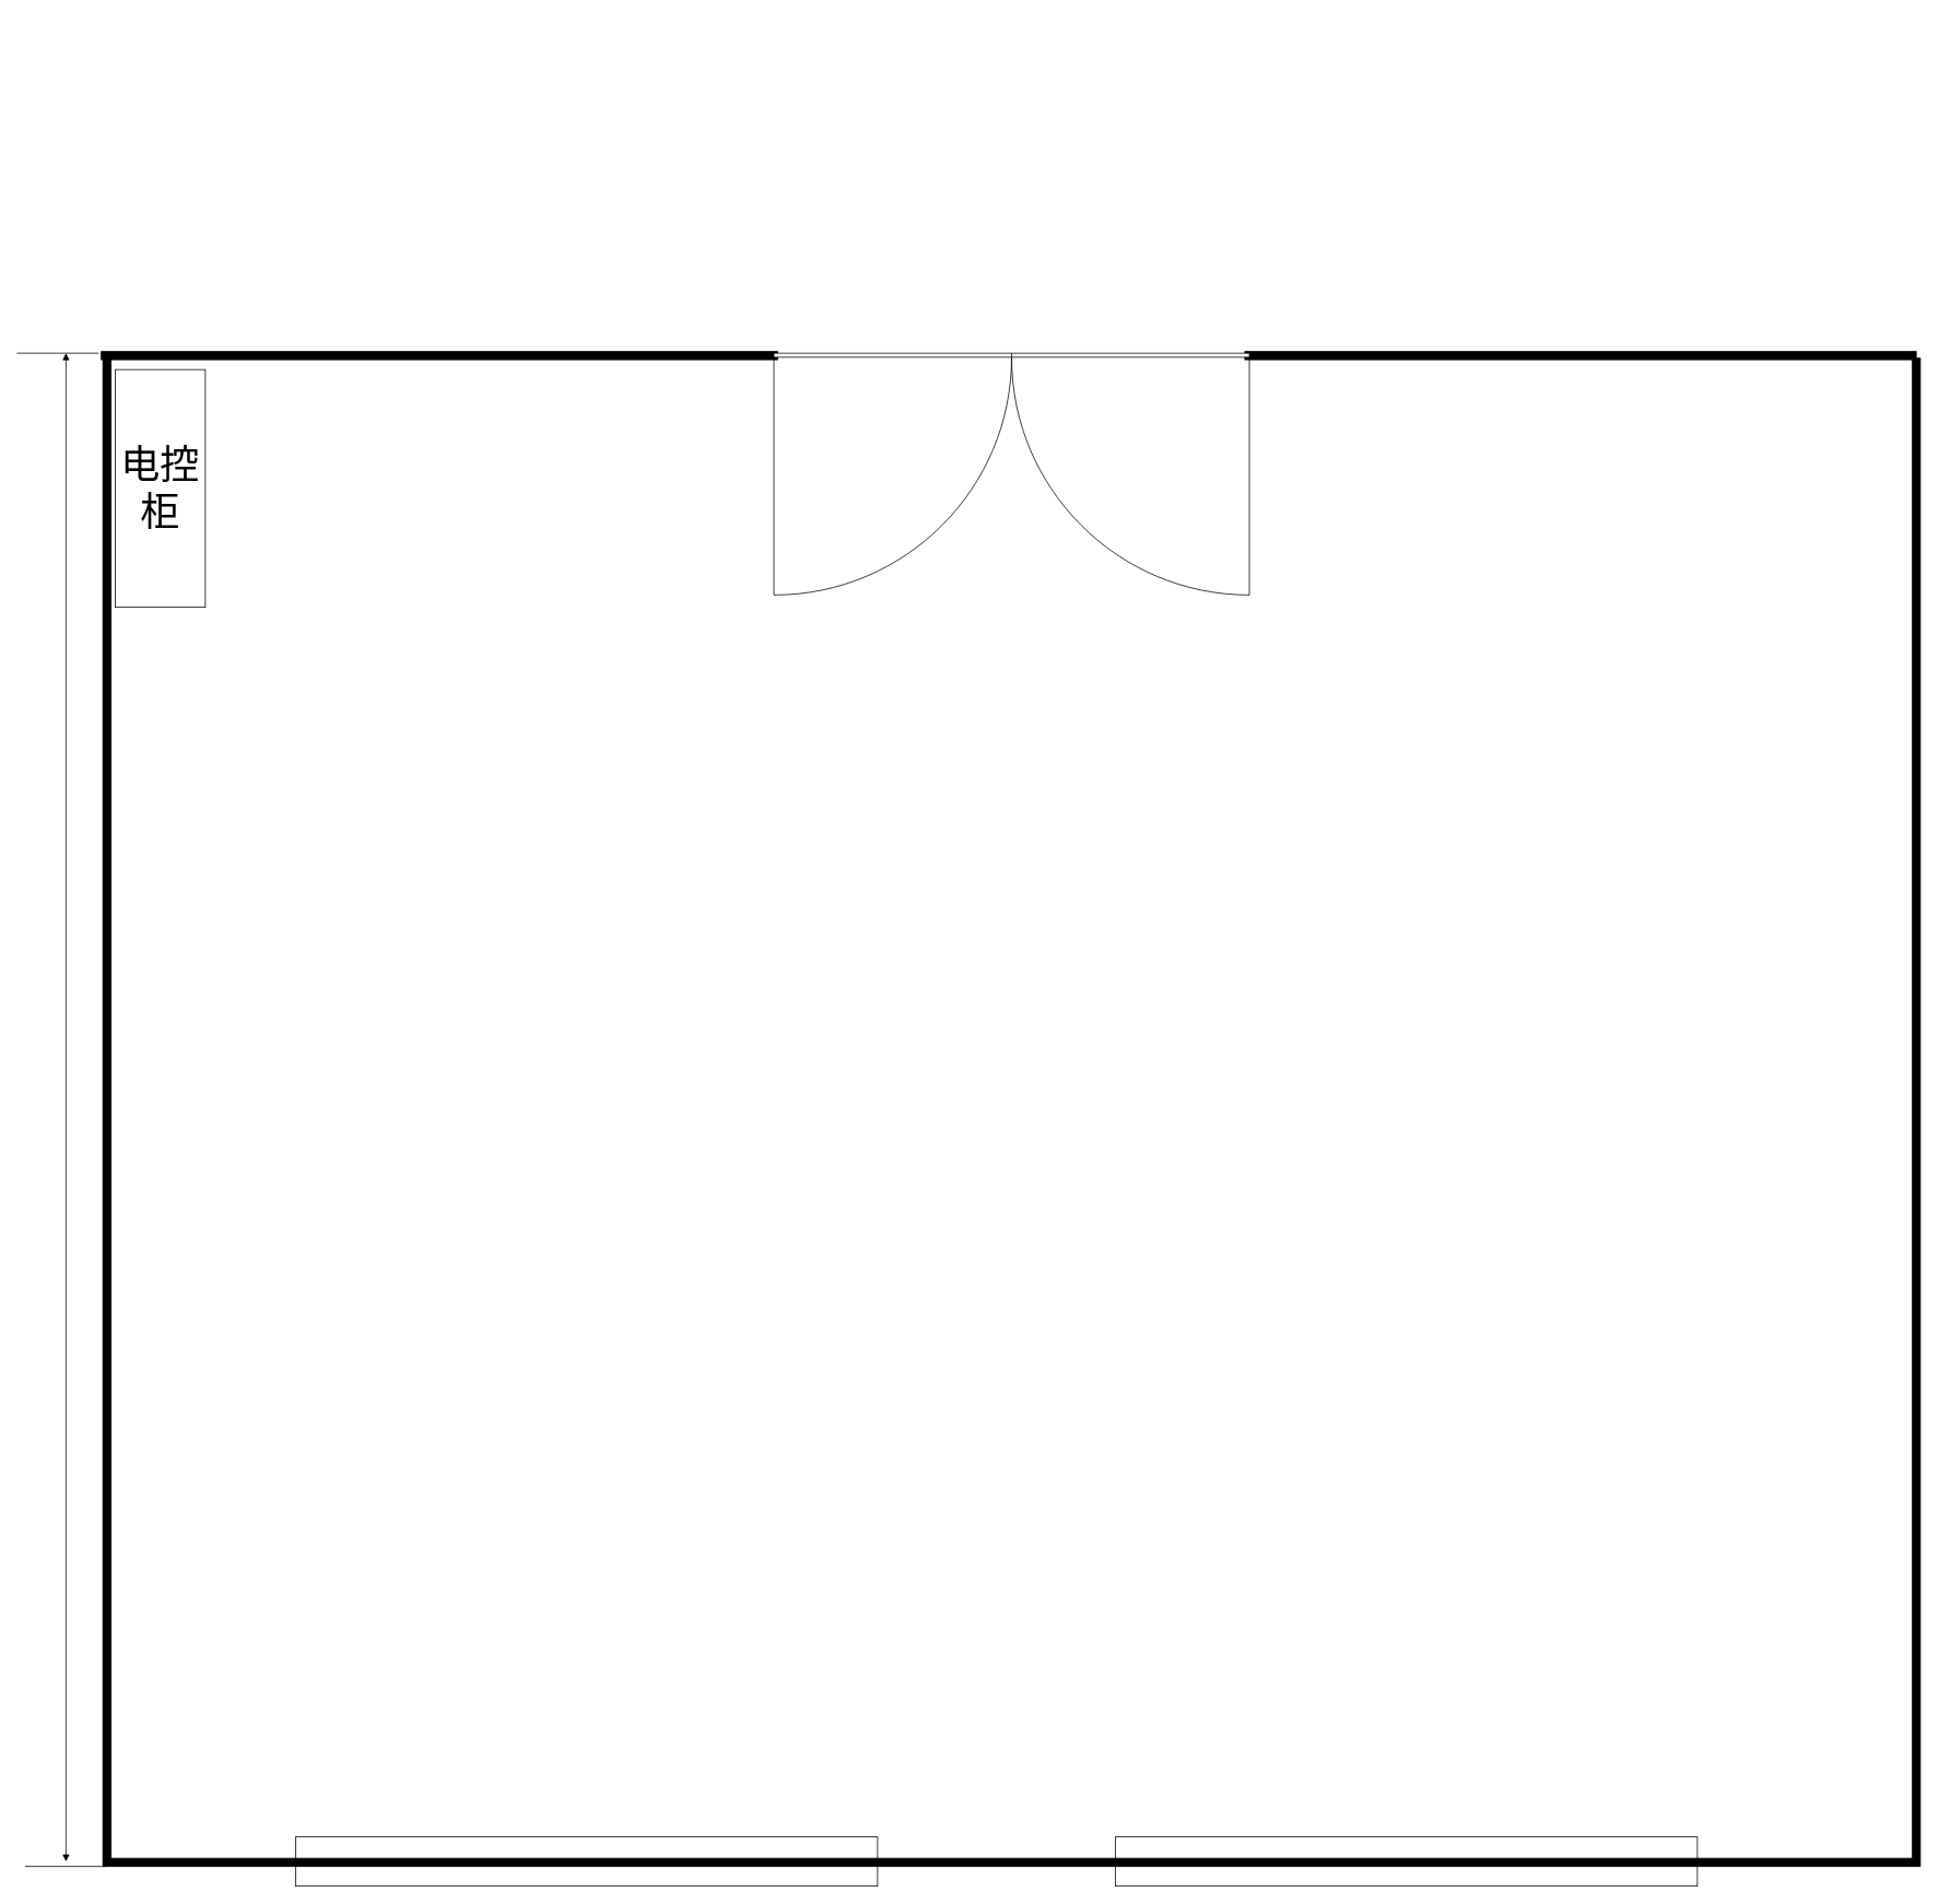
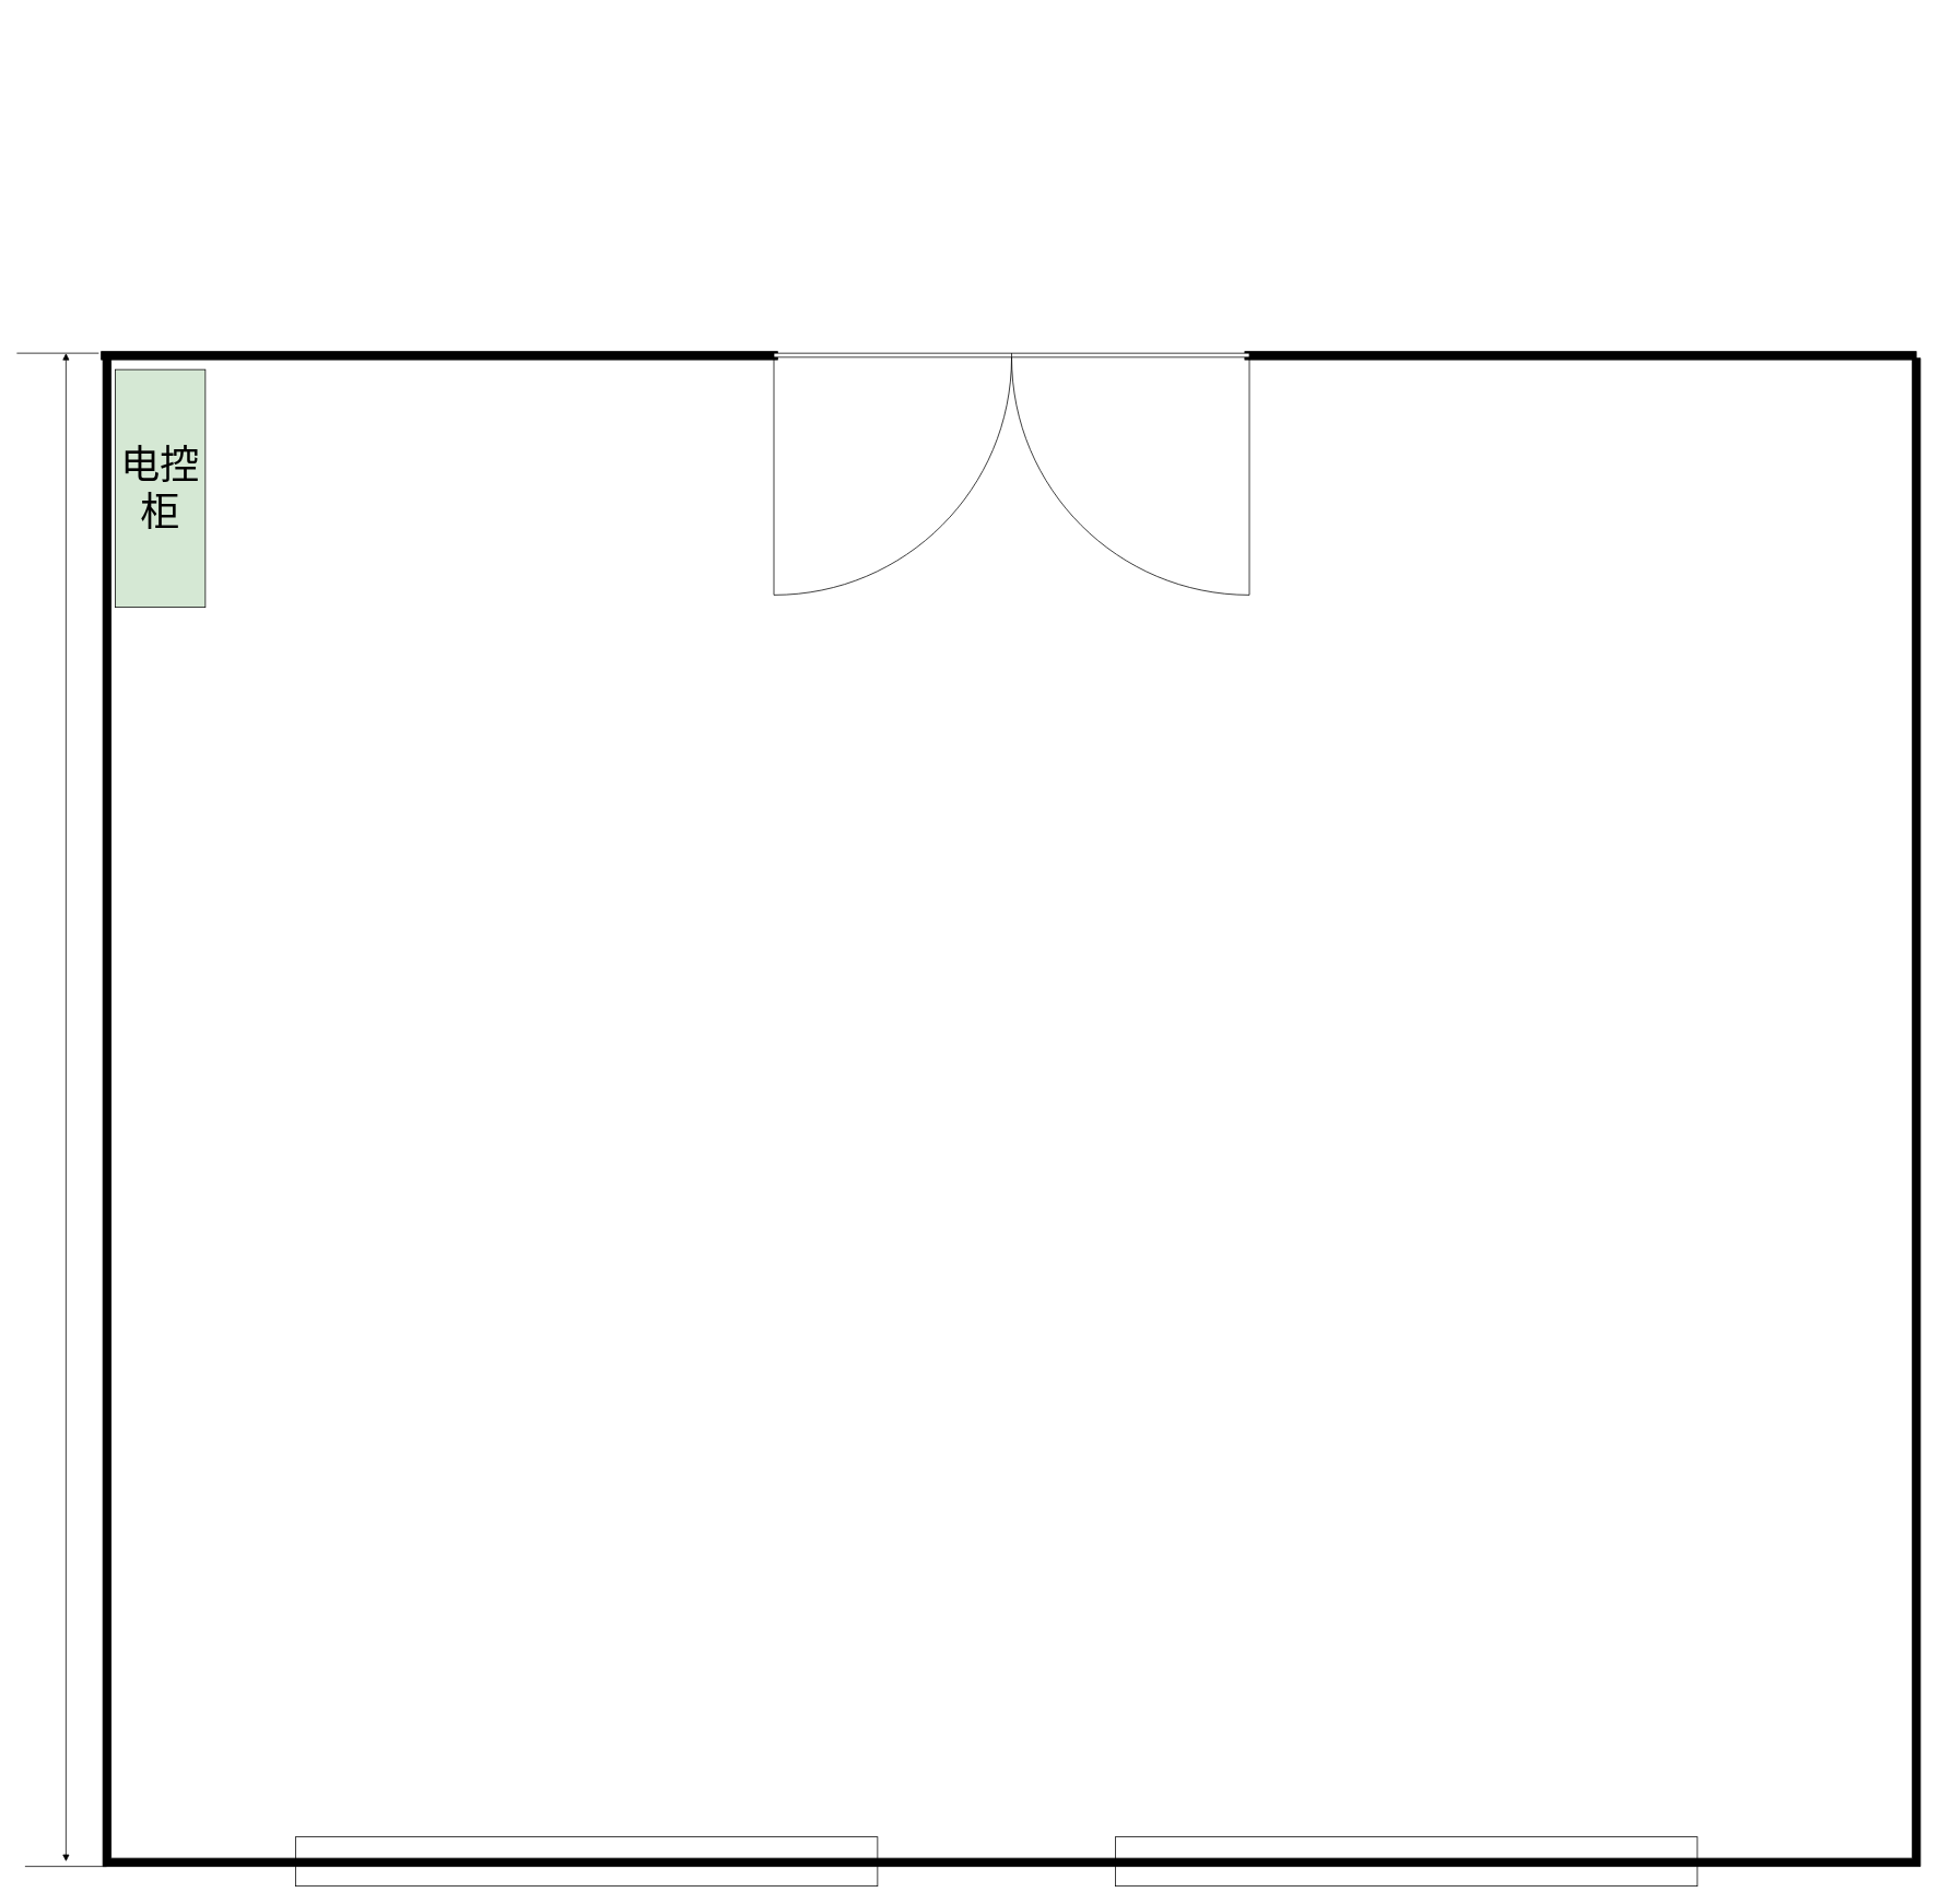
- <mxCell id="8" value="&lt;font style=&quot;font-size: 48px;&quot;&gt;电控柜&lt;/font&gt;" style="rounded=0;whiteSpace=wrap;html=1;rotation=0;" vertex="1" parent="1"><mxGeometry x="140" y="450" width="110" height="290" as="geometry" /></mxCell>
+ <mxCell id="8" value="&lt;font style=&quot;font-size: 48px;&quot;&gt;电控柜&lt;/font&gt;" style="rounded=0;whiteSpace=wrap;html=1;rotation=0;fillColor=#d5e8d4;" vertex="1" parent="1"><mxGeometry x="140" y="450" width="110" height="290" as="geometry" /></mxCell>
